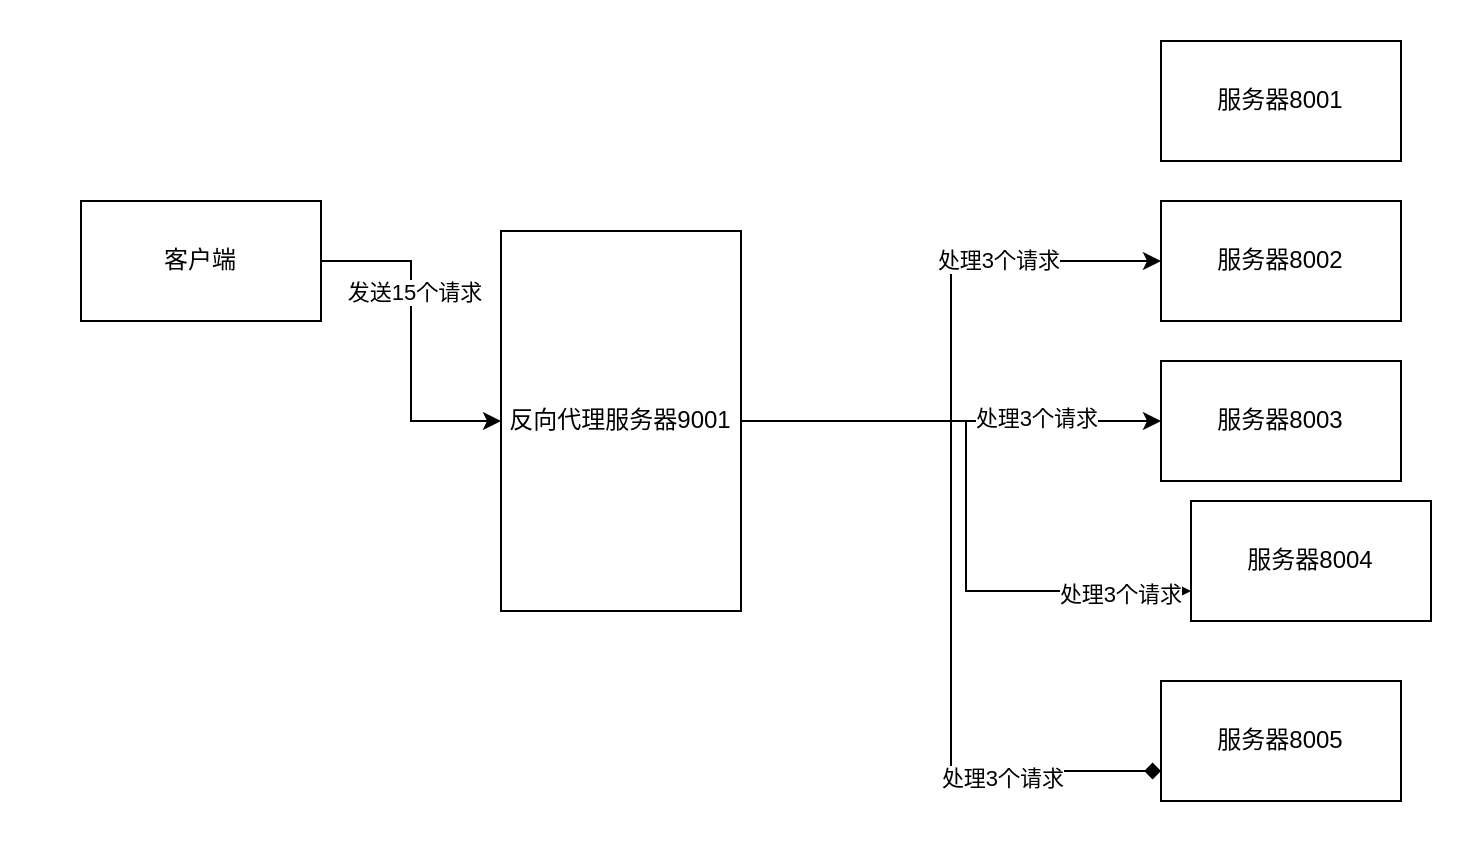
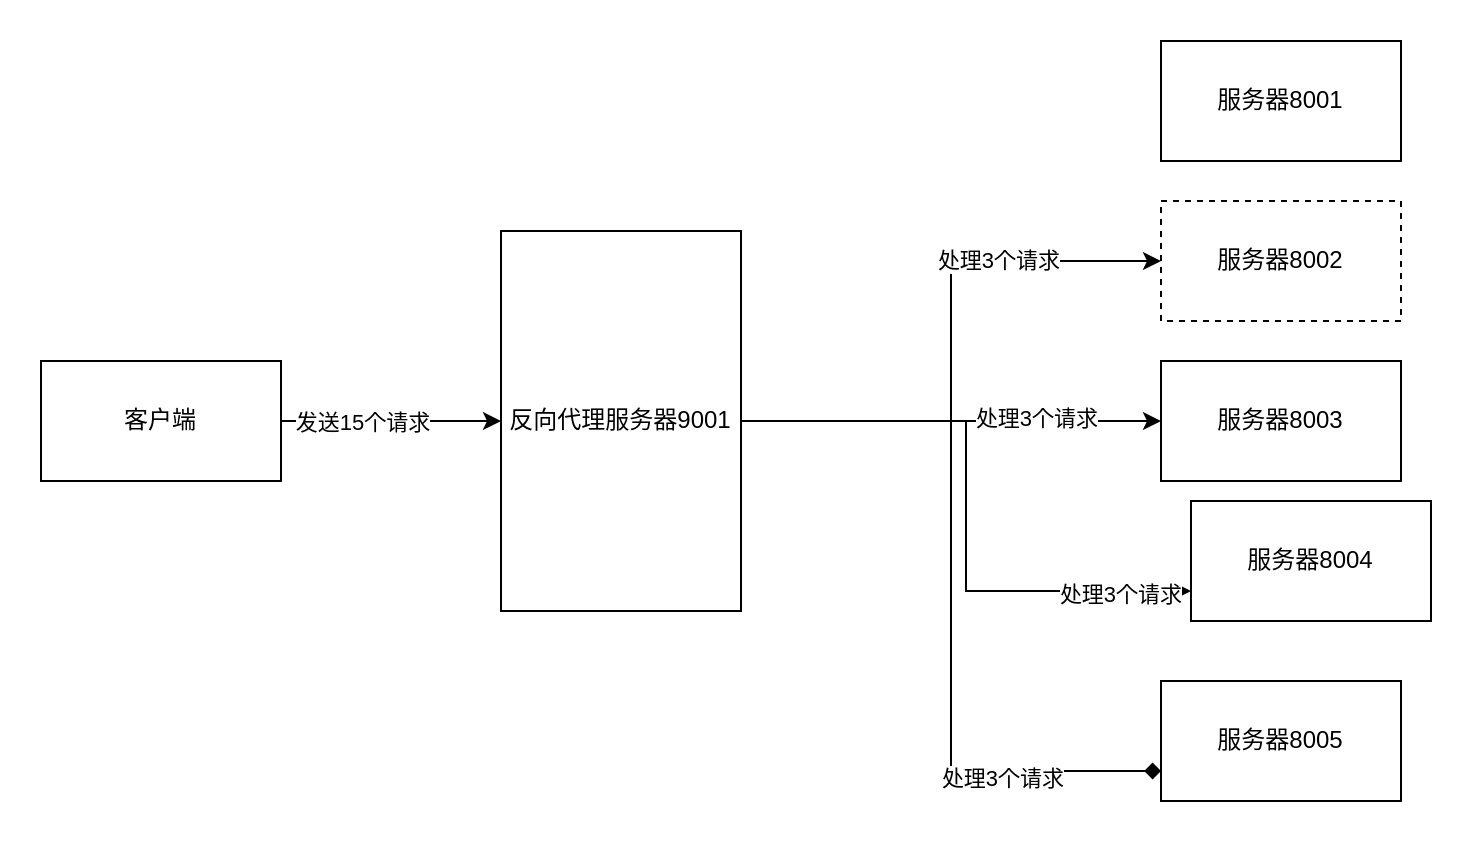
- <mxCell id="4" value="客户端" style="rounded=0;whiteSpace=wrap;html=1;" vertex="1" parent="1"><mxGeometry x="40" y="100" width="120" height="60" as="geometry" /></mxCell>
+ <mxCell id="4" value="客户端" style="rounded=0;whiteSpace=wrap;html=1;" vertex="1" parent="1"><mxGeometry x="20" y="180" width="120" height="60" as="geometry" /></mxCell>
- <mxCell id="6" value="服务器8002" style="rounded=0;whiteSpace=wrap;html=1;" vertex="1" parent="1"><mxGeometry x="580" y="100" width="120" height="60" as="geometry" /></mxCell>
+ <mxCell id="6" value="服务器8002" style="rounded=0;whiteSpace=wrap;html=1;dashed=1;" vertex="1" parent="1"><mxGeometry x="580" y="100" width="120" height="60" as="geometry" /></mxCell>
